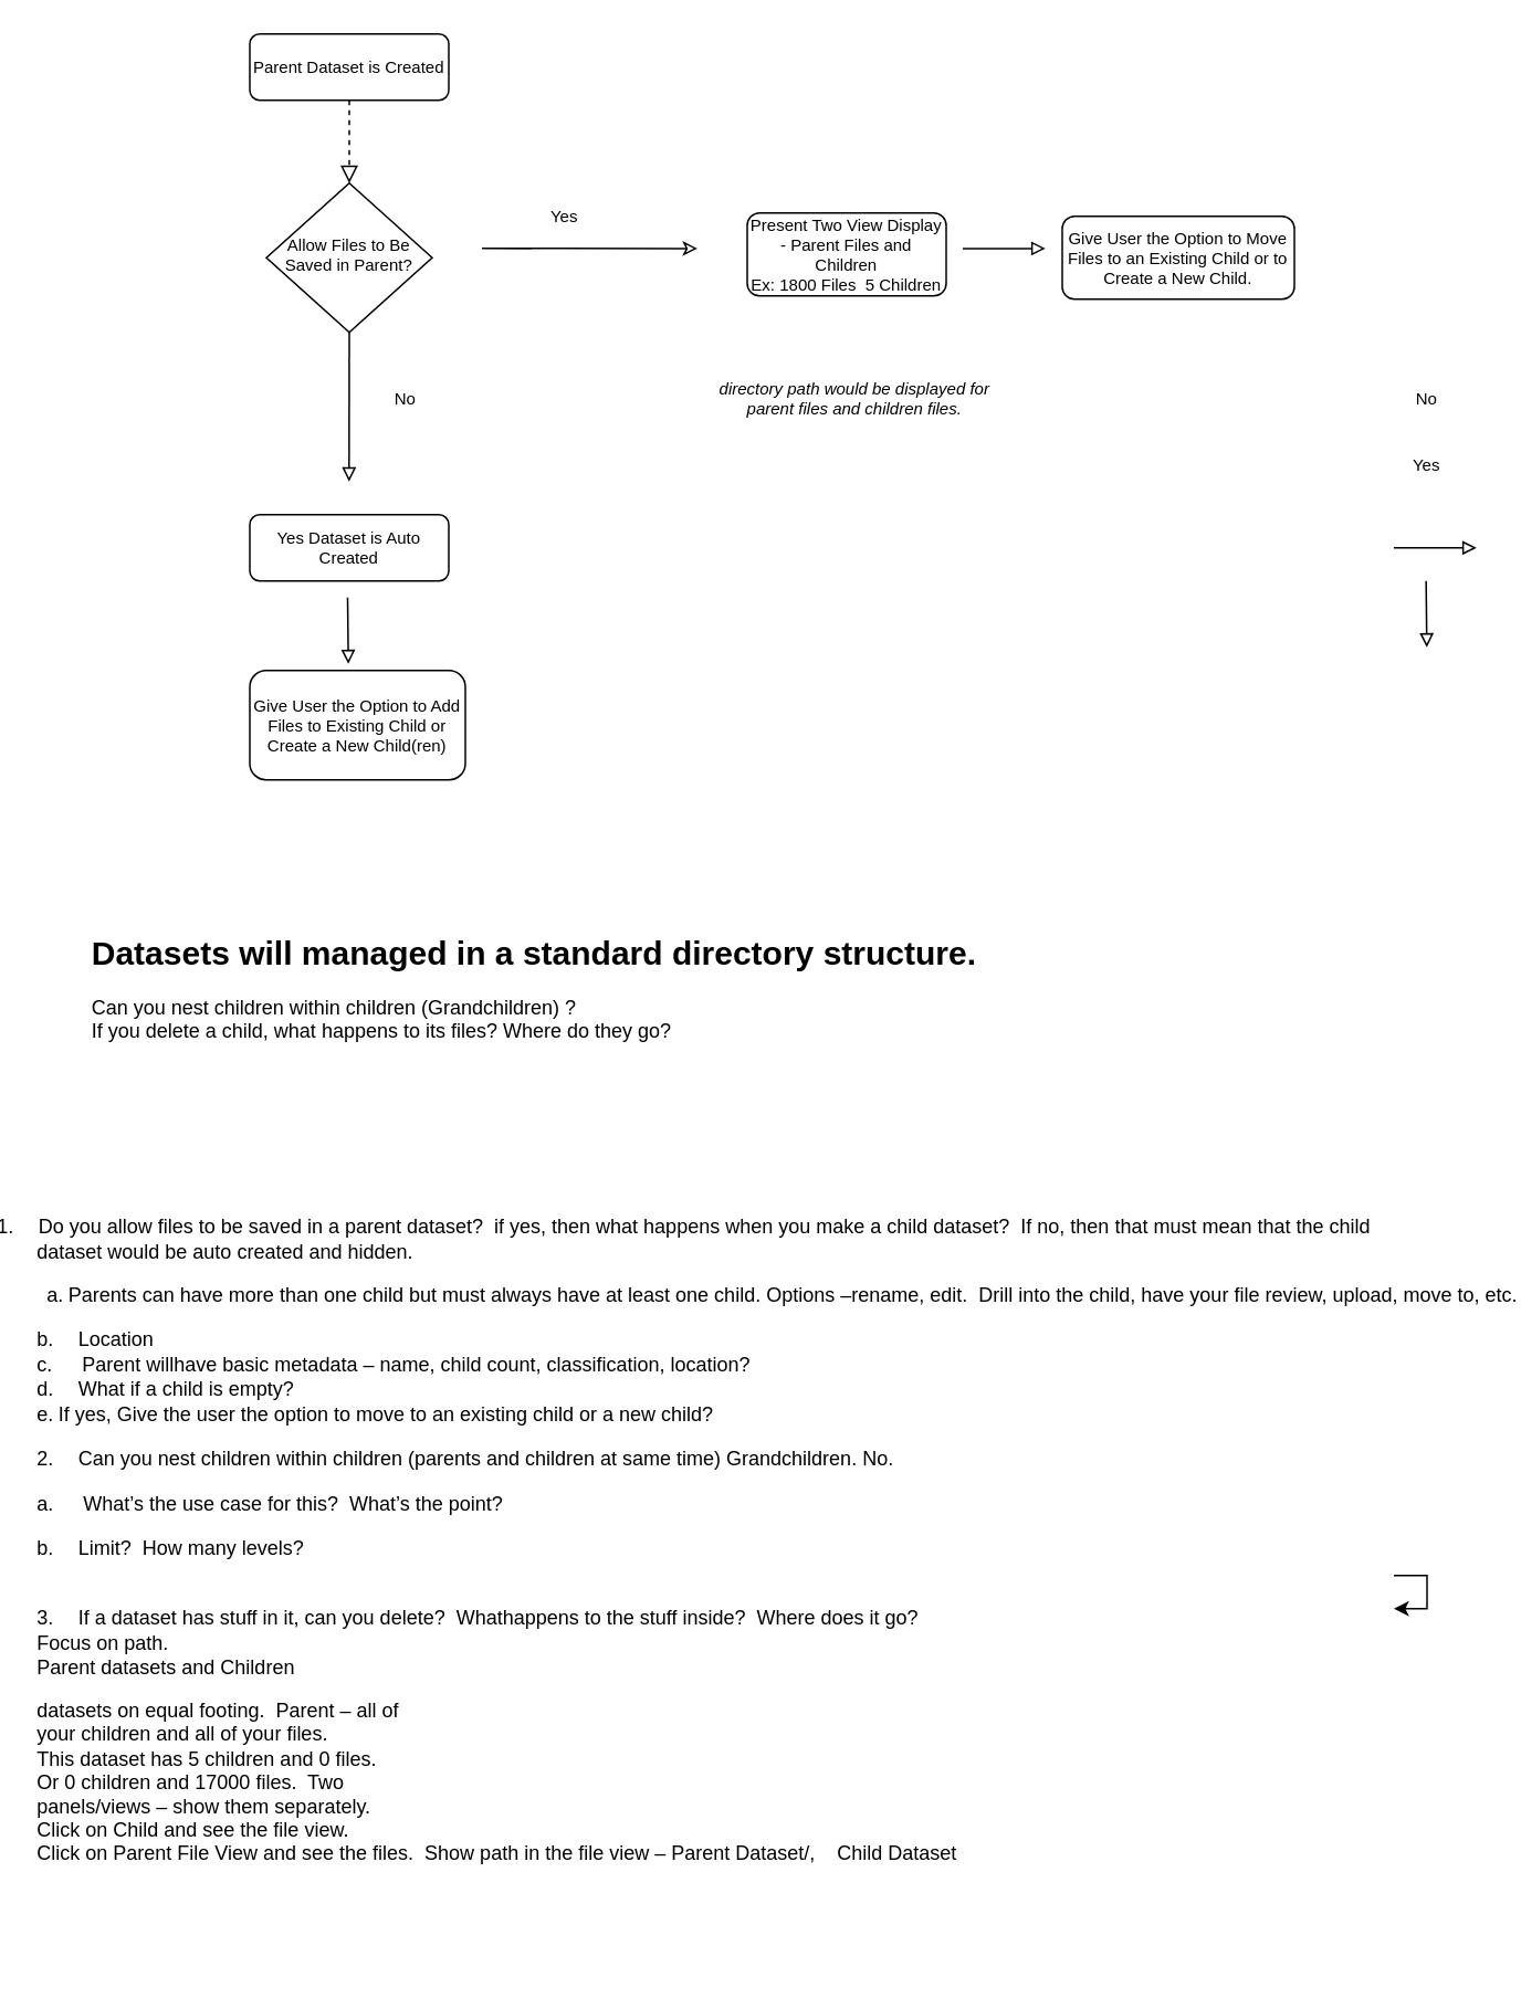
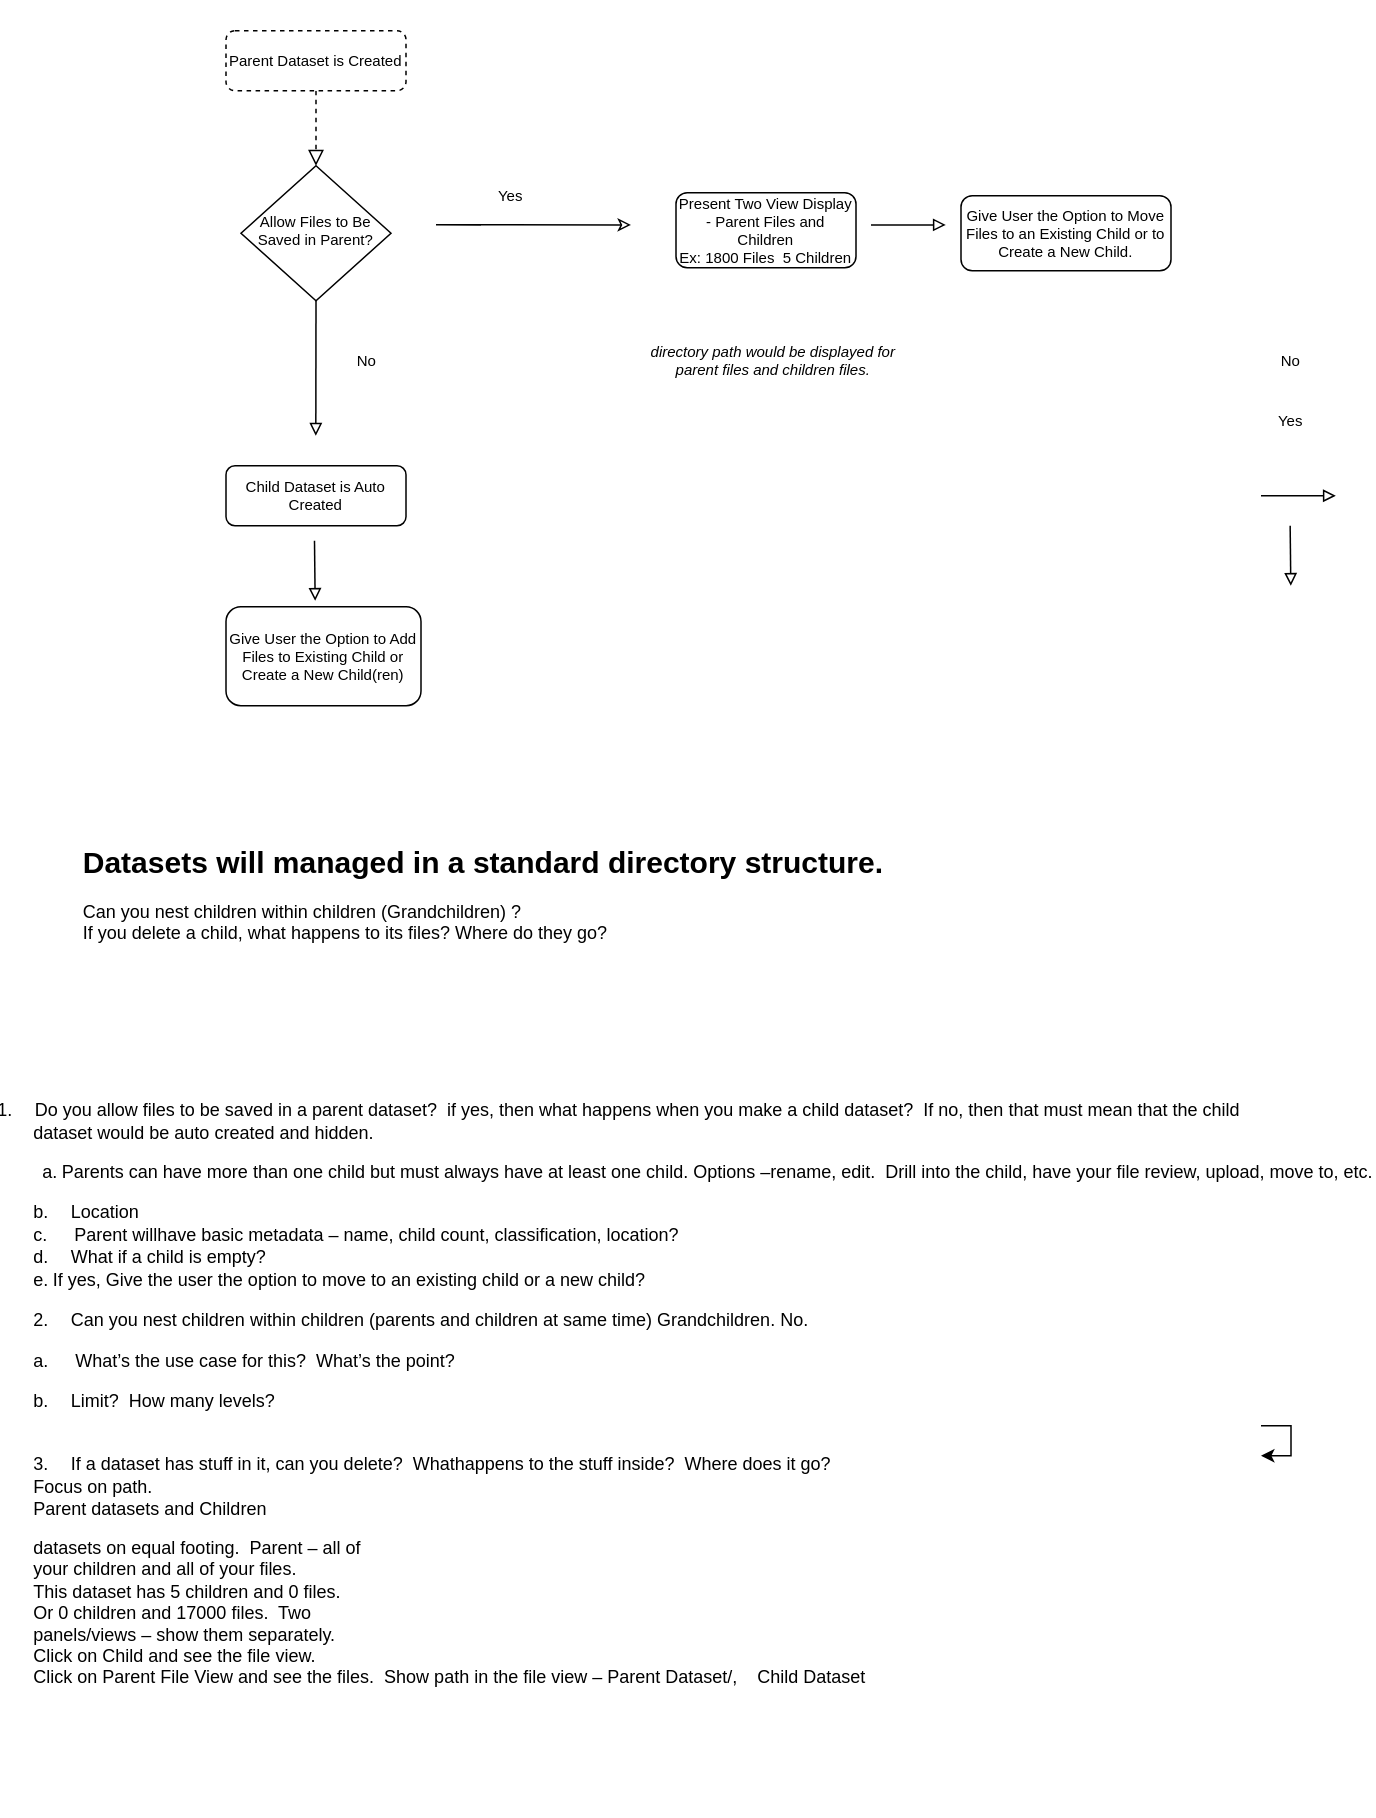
- <mxCell id="3" value="Parent Dataset is Created" style="rounded=1;whiteSpace=wrap;html=1;fontSize=10;glass=0;strokeWidth=1;shadow=0;" parent="1" vertex="1"><mxGeometry x="150" y="20" width="120" height="40" as="geometry" /></mxCell>
+ <mxCell id="3" value="Parent Dataset is Created" style="rounded=1;whiteSpace=wrap;html=1;fontSize=10;glass=0;strokeWidth=1;shadow=0;dashed=1;" parent="1" vertex="1"><mxGeometry x="150" y="20" width="120" height="40" as="geometry" /></mxCell>
- <mxCell id="7" value="Yes Dataset is Auto Created" style="rounded=1;whiteSpace=wrap;html=1;fontSize=10;glass=0;strokeWidth=1;shadow=0;" parent="1" vertex="1"><mxGeometry x="150" y="310" width="120" height="40" as="geometry" /></mxCell>
+ <mxCell id="7" value="Child Dataset is Auto Created" style="rounded=1;whiteSpace=wrap;html=1;fontSize=10;glass=0;strokeWidth=1;shadow=0;" parent="1" vertex="1"><mxGeometry x="150" y="310" width="120" height="40" as="geometry" /></mxCell>
